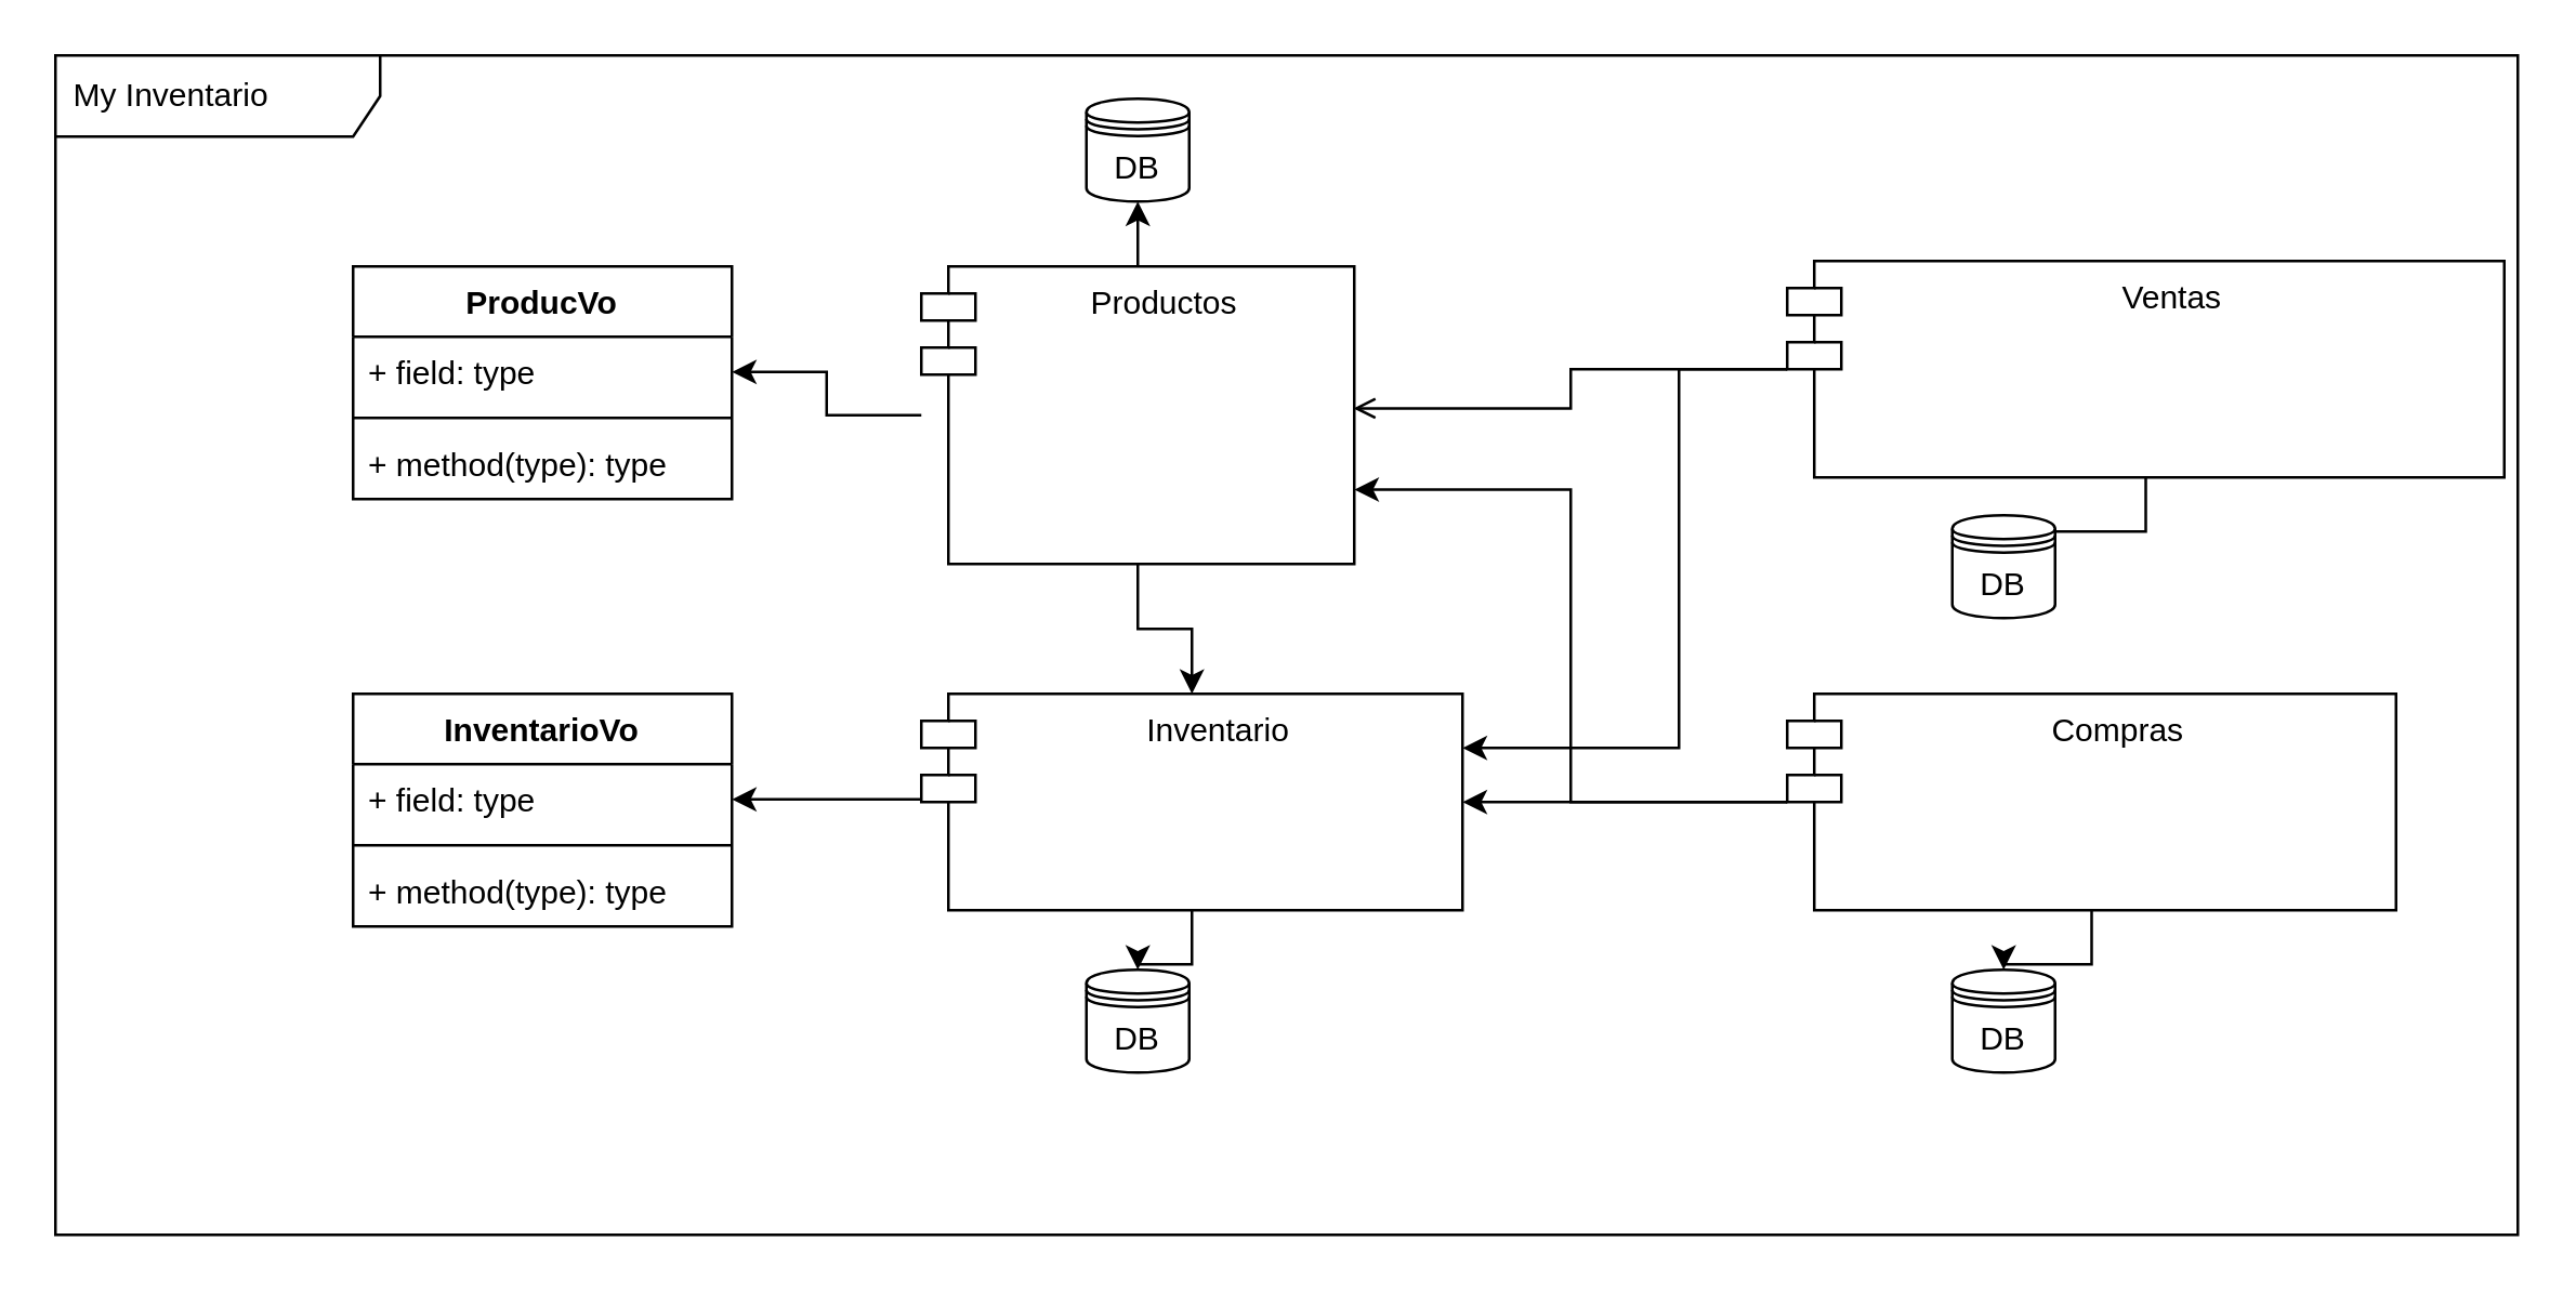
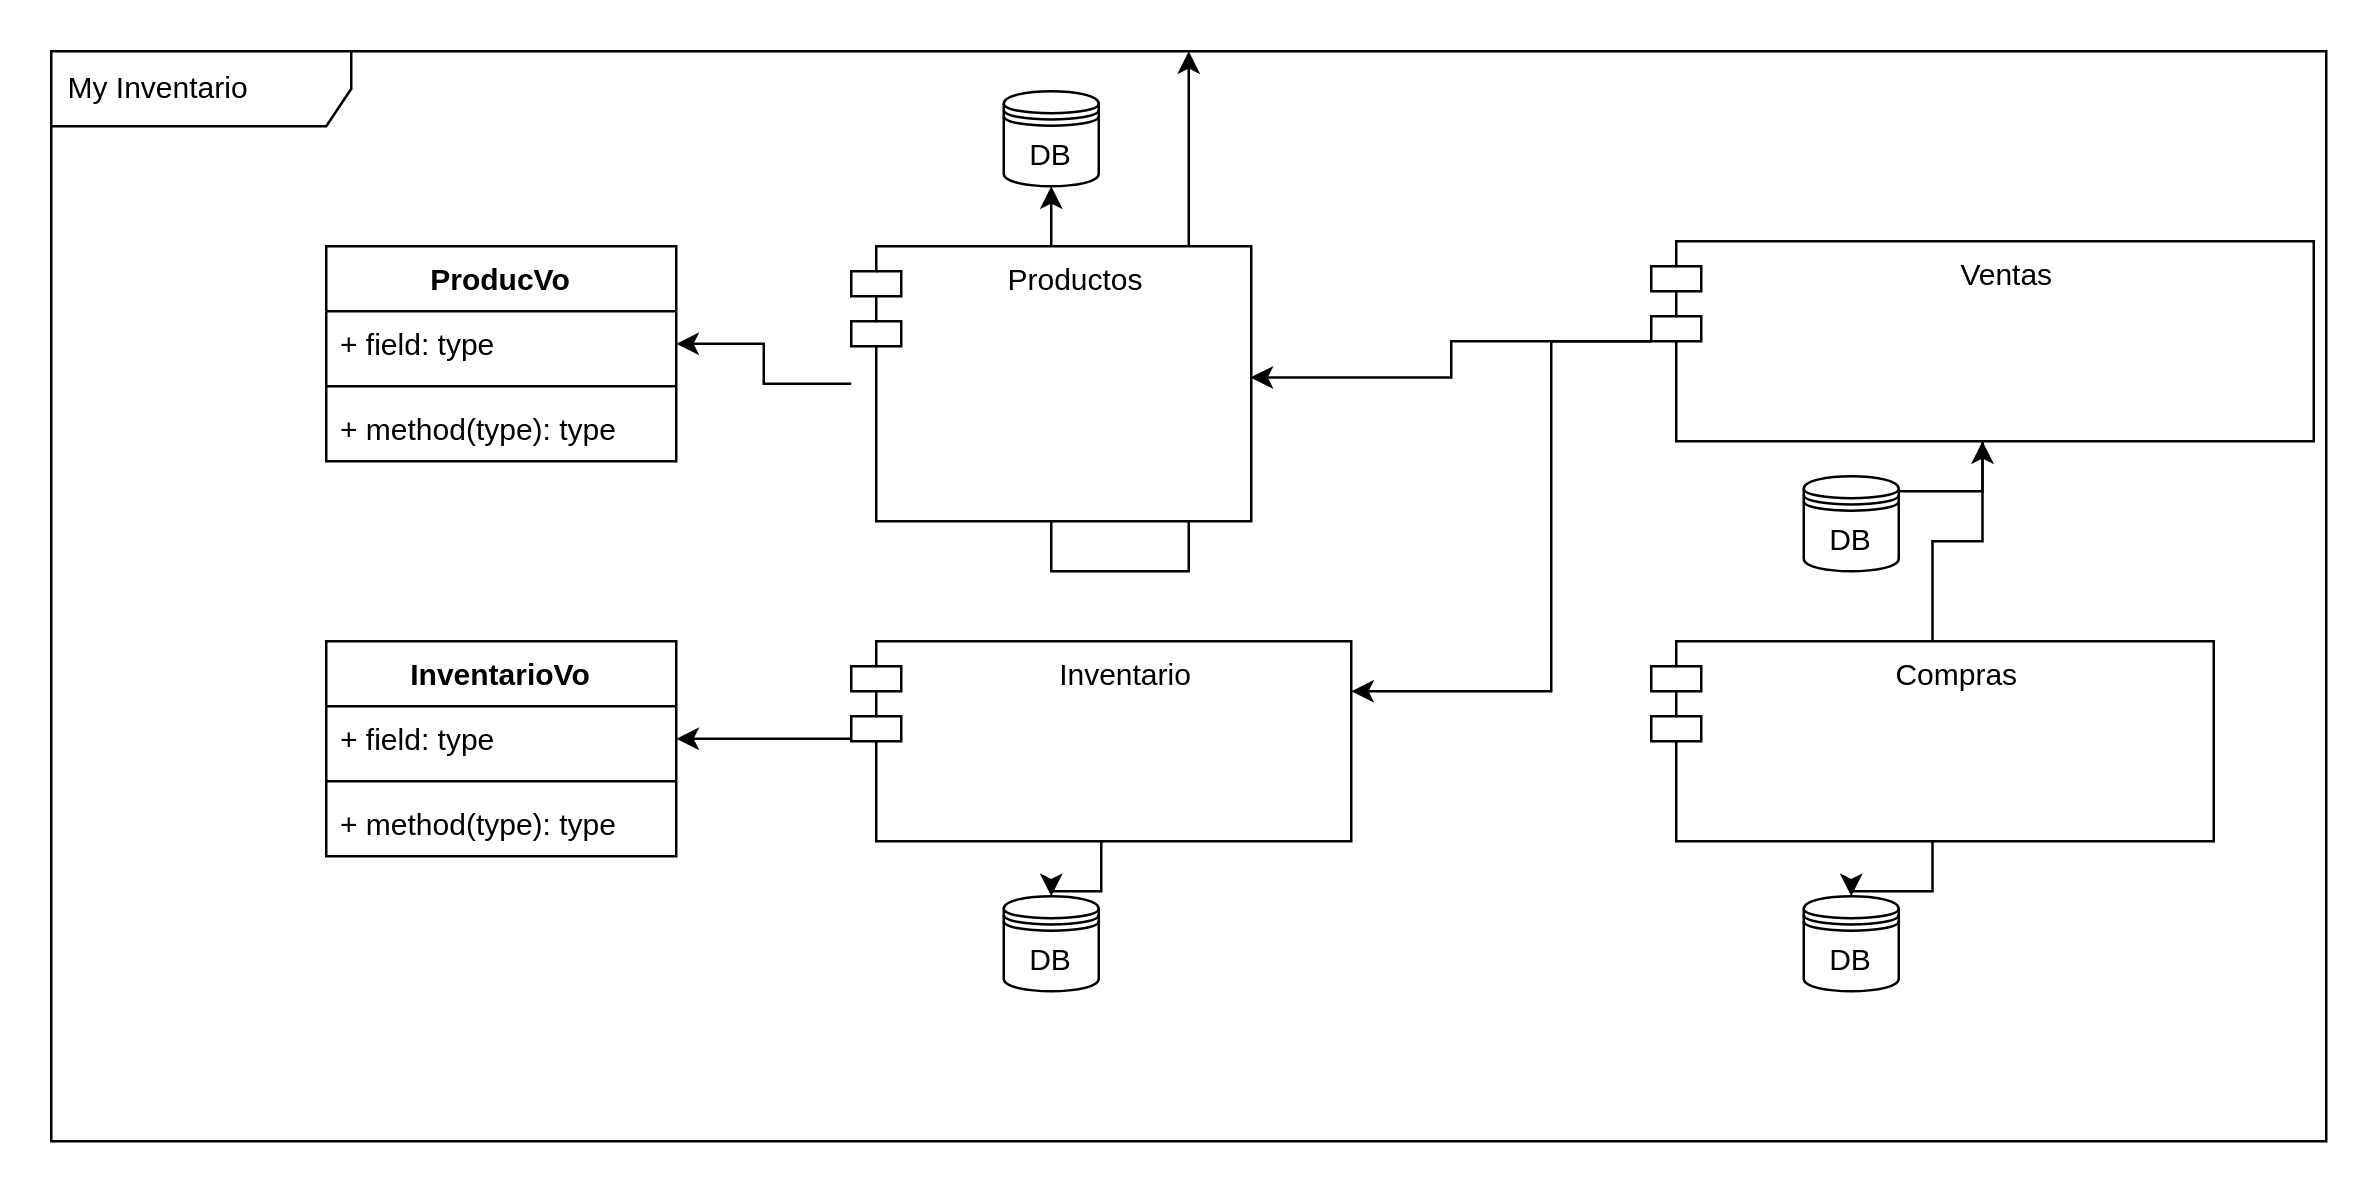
- <mxCell id="8" style="edgeStyle=orthogonalEdgeStyle;rounded=0;orthogonalLoop=1;jettySize=auto;html=1;entryX=0.998;entryY=0.477;entryDx=0;entryDy=0;entryPerimeter=0;endArrow=open;" parent="1" source="10" target="14" edge="1"><mxGeometry relative="1" as="geometry" /></mxCell>
+ <mxCell id="8" style="edgeStyle=orthogonalEdgeStyle;rounded=0;orthogonalLoop=1;jettySize=auto;html=1;entryX=0.998;entryY=0.477;entryDx=0;entryDy=0;entryPerimeter=0;" parent="1" source="10" target="14" edge="1"><mxGeometry relative="1" as="geometry" /></mxCell>
- <mxCell id="4" style="edgeStyle=orthogonalEdgeStyle;rounded=0;orthogonalLoop=1;jettySize=auto;html=1;entryX=1;entryY=0.75;entryDx=0;entryDy=0;" parent="1" source="6" target="14" edge="1"><mxGeometry relative="1" as="geometry" /></mxCell>
- <mxCell id="13" value="" style="edgeStyle=orthogonalEdgeStyle;rounded=0;orthogonalLoop=1;jettySize=auto;html=1;" parent="1" source="14" target="17" edge="1"><mxGeometry relative="1" as="geometry" /></mxCell>
+ <mxCell id="13" value="" style="edgeStyle=orthogonalEdgeStyle;rounded=0;orthogonalLoop=1;jettySize=auto;html=1;" parent="1" source="14" target="2" edge="1"><mxGeometry relative="1" as="geometry" /></mxCell>
- <mxCell id="3" style="edgeStyle=orthogonalEdgeStyle;rounded=0;orthogonalLoop=1;jettySize=auto;html=1;entryX=1;entryY=0.5;entryDx=0;entryDy=0;" parent="1" source="6" target="17" edge="1"><mxGeometry relative="1" as="geometry" /></mxCell>
+ <mxCell id="3" style="edgeStyle=orthogonalEdgeStyle;rounded=0;orthogonalLoop=1;jettySize=auto;html=1;" parent="1" source="6" target="10" edge="1"><mxGeometry relative="1" as="geometry" /></mxCell>
